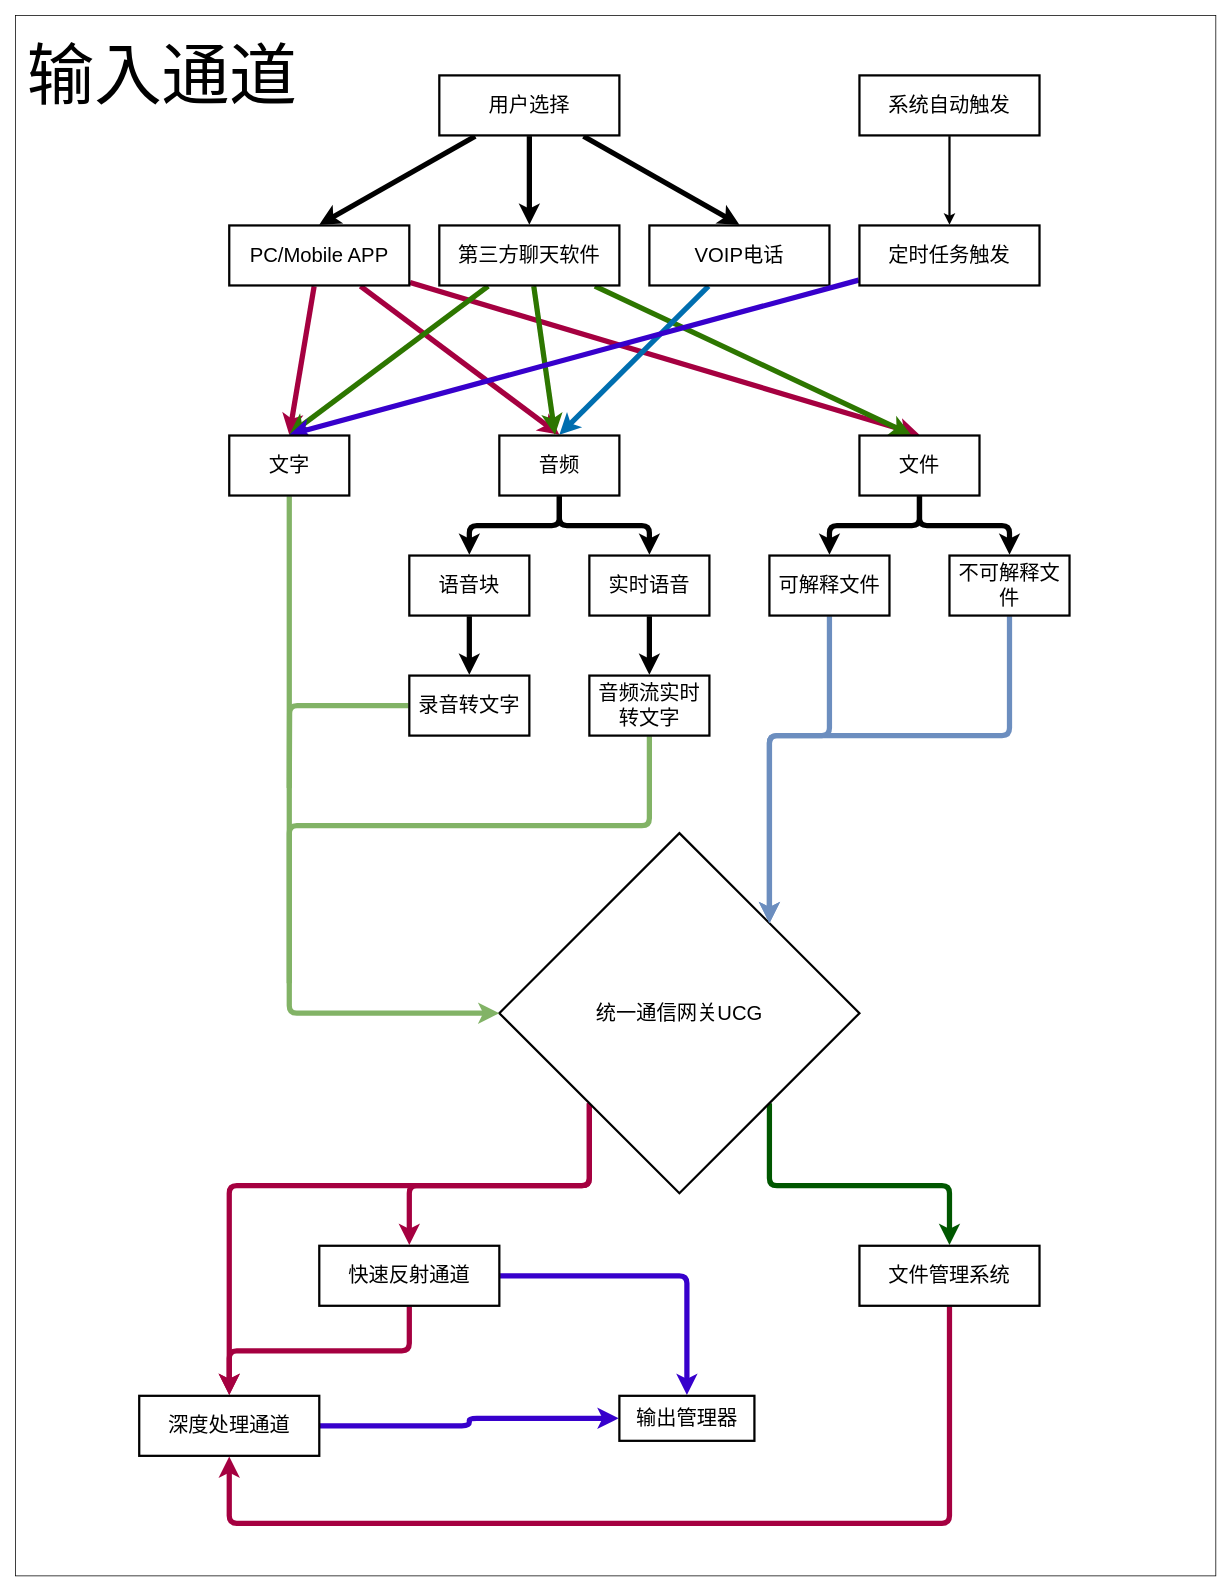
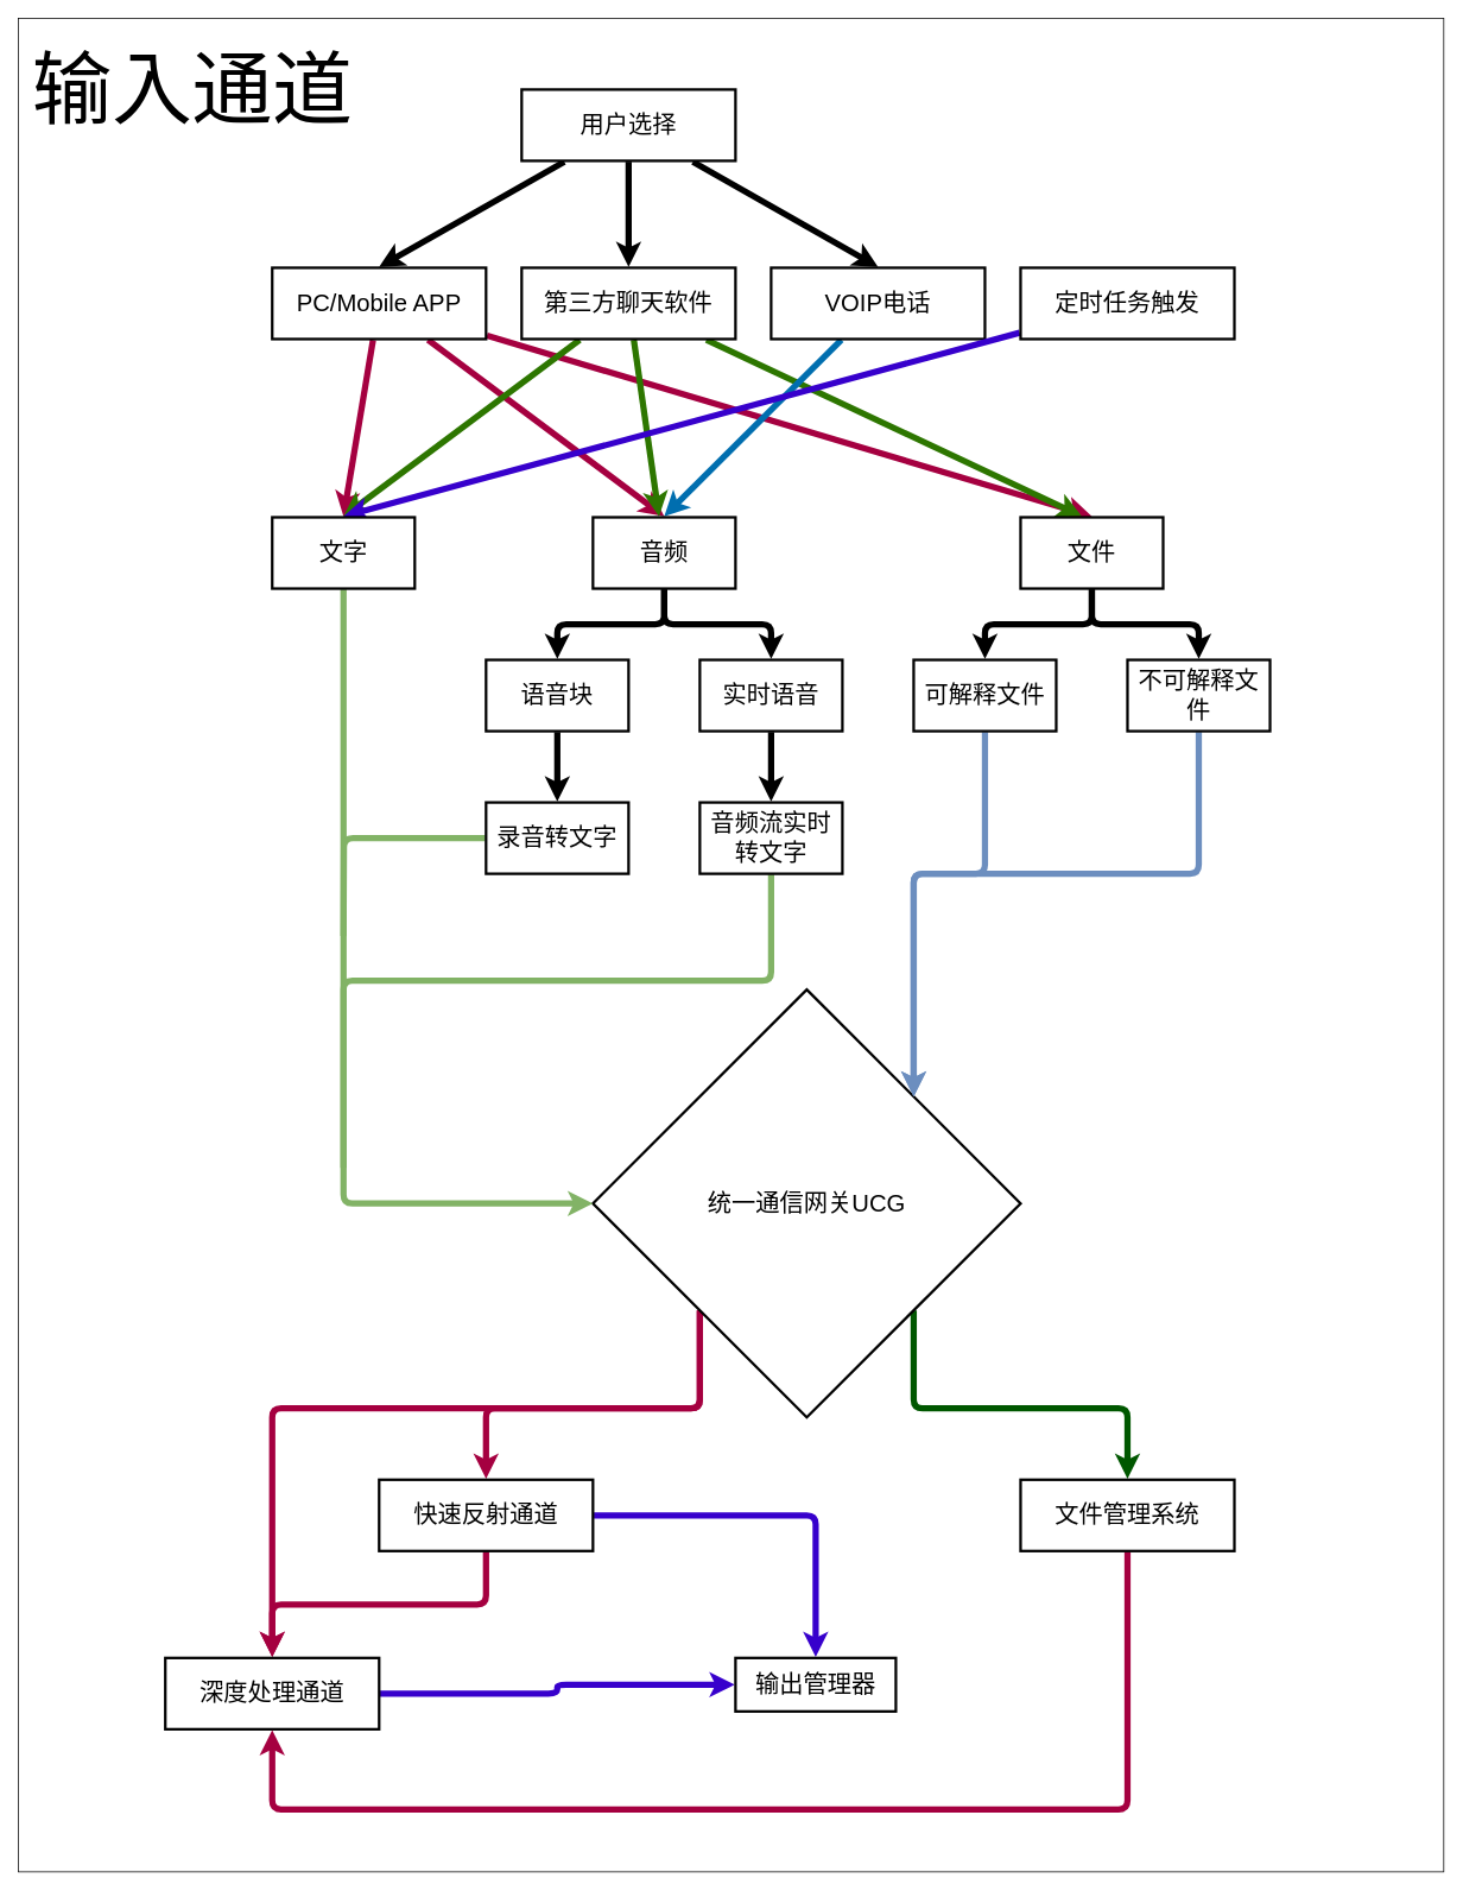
- <mxCell id="20" value="&lt;span style=&quot;font-size: 27px;&quot;&gt;系统自动触发&lt;/span&gt;" style="whiteSpace=wrap;html=1;strokeWidth=3;perimeterSpacing=1;" parent="1" vertex="1"><mxGeometry x="1145" y="100" width="240" height="80" as="geometry" /></mxCell>
- <mxCell id="19" style="edgeStyle=none;html=1;fontSize=27;strokeWidth=3;" parent="1" source="20" target="14" edge="1"><mxGeometry relative="1" as="geometry" /></mxCell>
